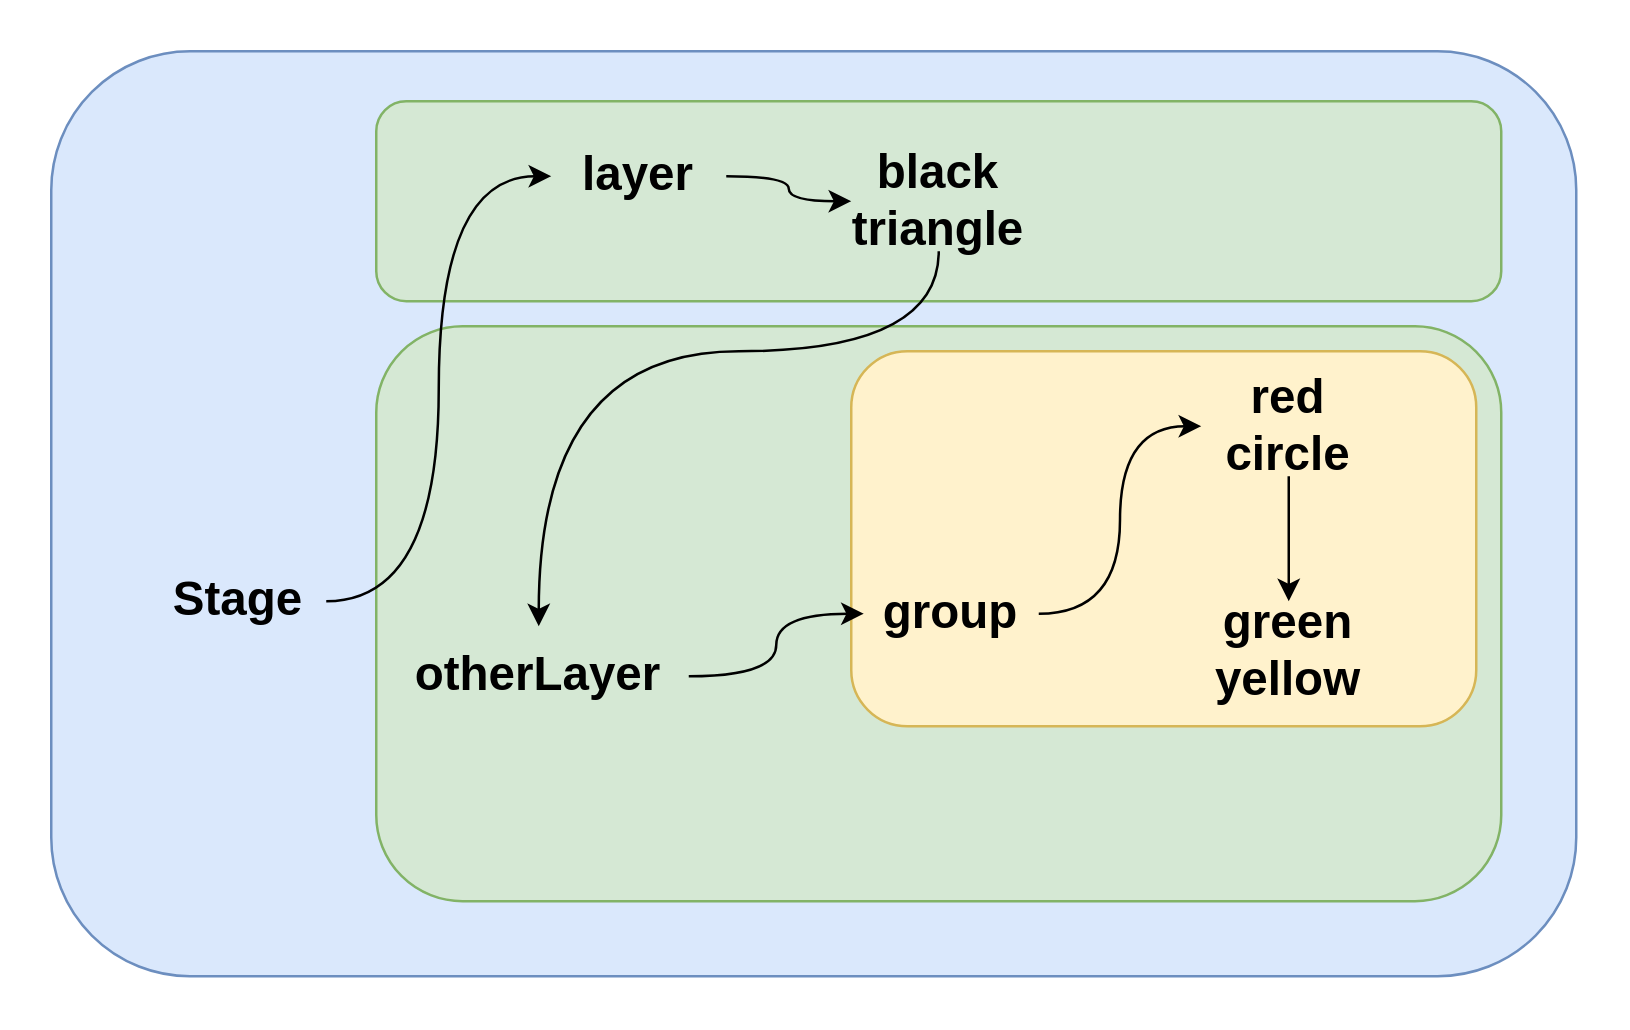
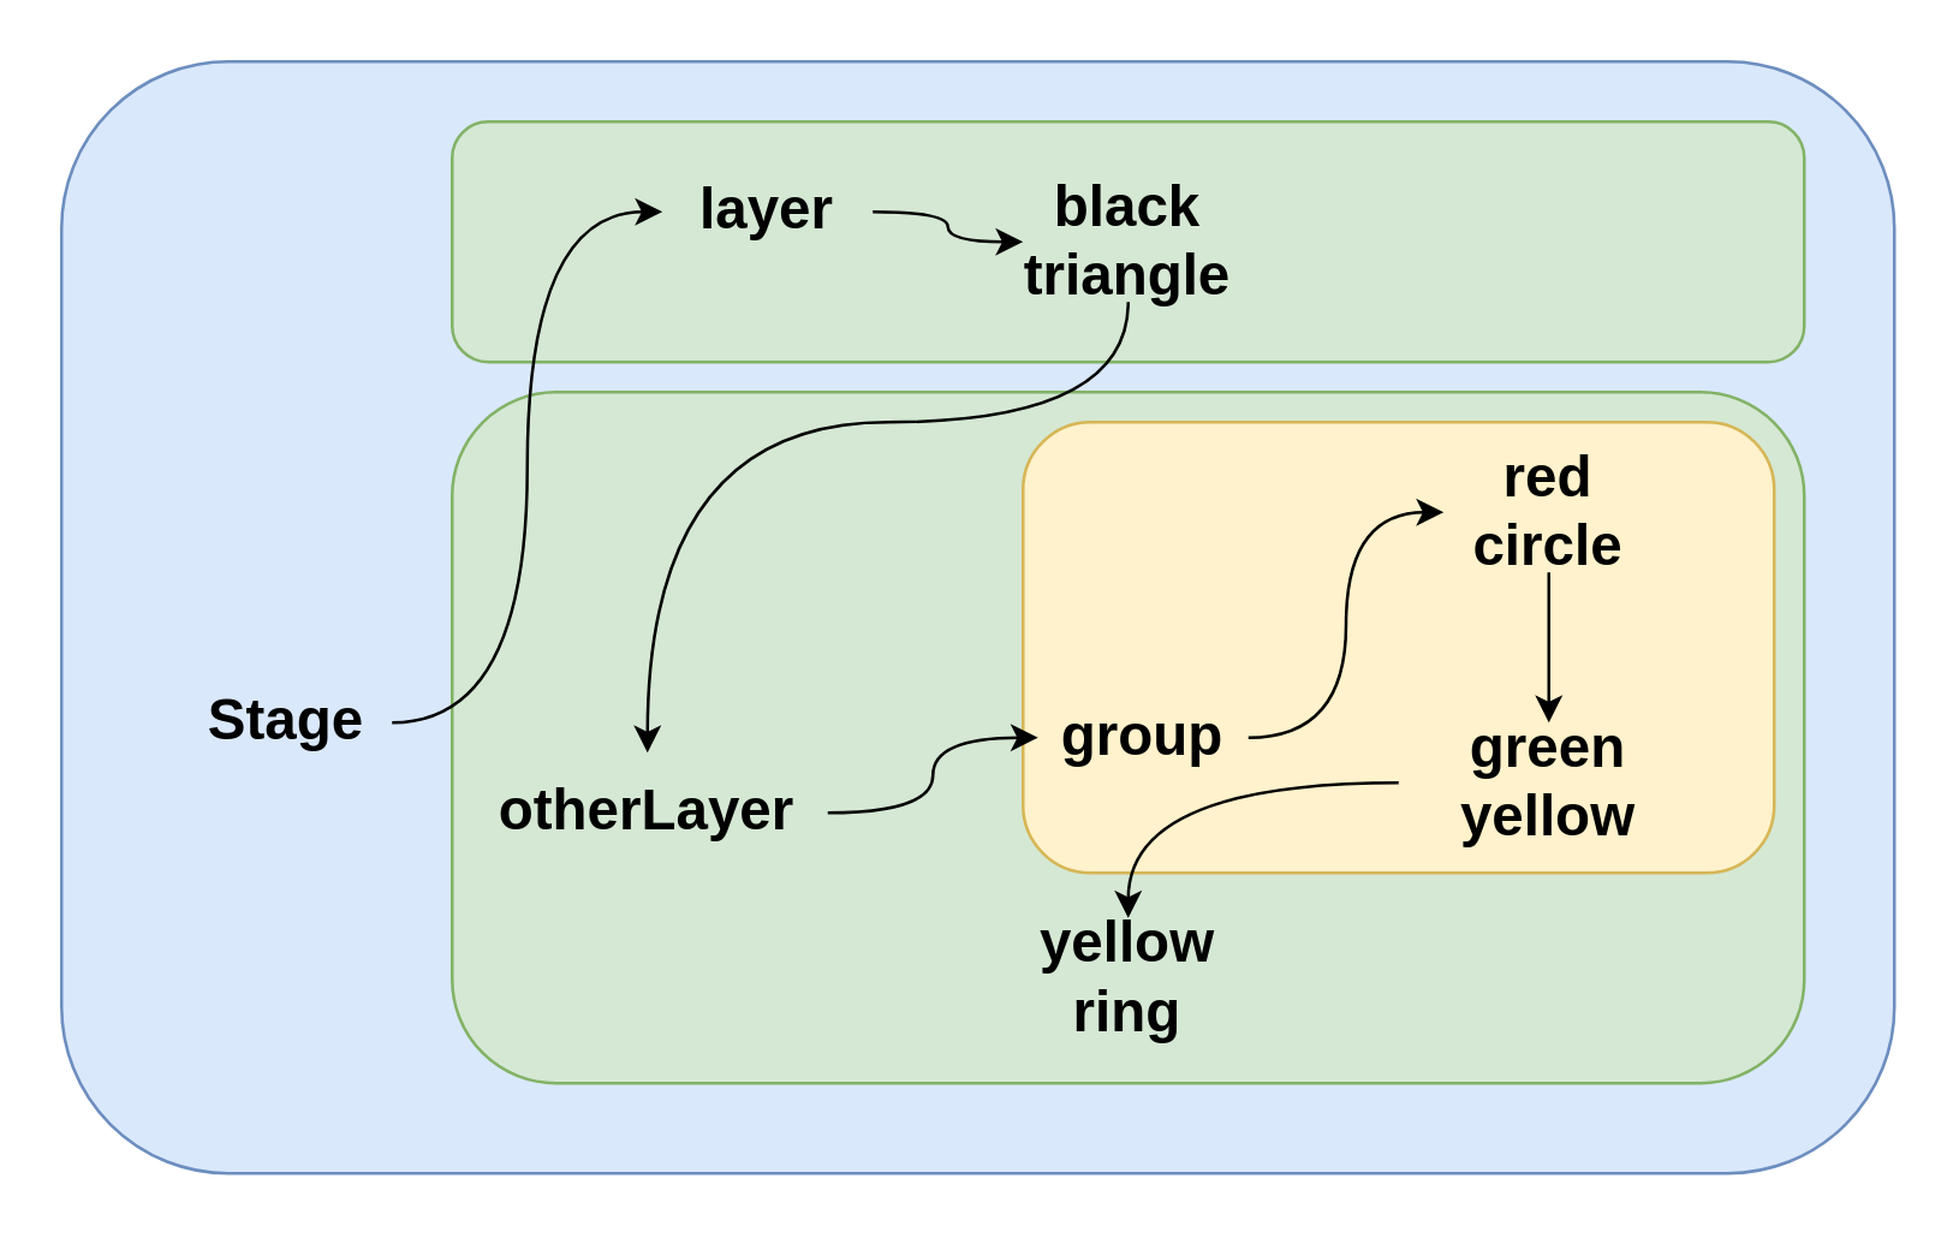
+ <mxCell id="19" style="edgeStyle=orthogonalEdgeStyle;curved=1;rounded=0;orthogonalLoop=1;jettySize=auto;html=1;" edge="1" parent="1" source="20" target="16"><mxGeometry relative="1" as="geometry" /></mxCell>
+ <mxCell id="16" value="&lt;font size=&quot;1&quot;&gt;&lt;b style=&quot;font-size: 19px&quot;&gt;yellow ring&lt;/b&gt;&lt;/font&gt;" style="text;html=1;strokeColor=none;fillColor=none;align=center;verticalAlign=middle;whiteSpace=wrap;rounded=0;" vertex="1" parent="1"><mxGeometry x="340" y="305" width="70" height="40" as="geometry" /></mxCell>
